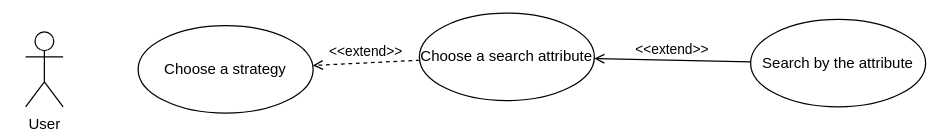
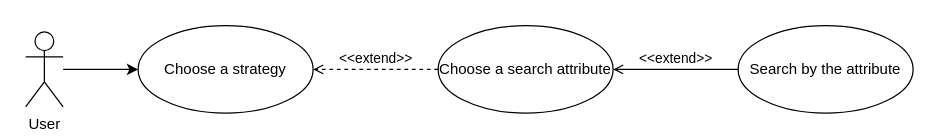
- <mxCell id="6" value="Choose a search attribute" style="ellipse;whiteSpace=wrap;html=1;" vertex="1" parent="1"><mxGeometry x="335" y="10" width="140" height="70" as="geometry" /></mxCell>
+ <mxCell id="6" value="Choose a search attribute" style="ellipse;whiteSpace=wrap;html=1;" vertex="1" parent="1"><mxGeometry x="350" y="20" width="140" height="70" as="geometry" /></mxCell>
- <mxCell id="7" value="Search by the attribute" style="ellipse;whiteSpace=wrap;html=1;" vertex="1" parent="1"><mxGeometry x="600" y="15" width="140" height="70" as="geometry" /></mxCell>
+ <mxCell id="7" value="Search by the attribute" style="ellipse;whiteSpace=wrap;html=1;" vertex="1" parent="1"><mxGeometry x="590" y="20" width="140" height="70" as="geometry" /></mxCell>
+ <mxCell id="2" style="rounded=0;orthogonalLoop=1;jettySize=auto;html=1;" edge="1" parent="1" source="3" target="4"><mxGeometry relative="1" as="geometry" /></mxCell>
